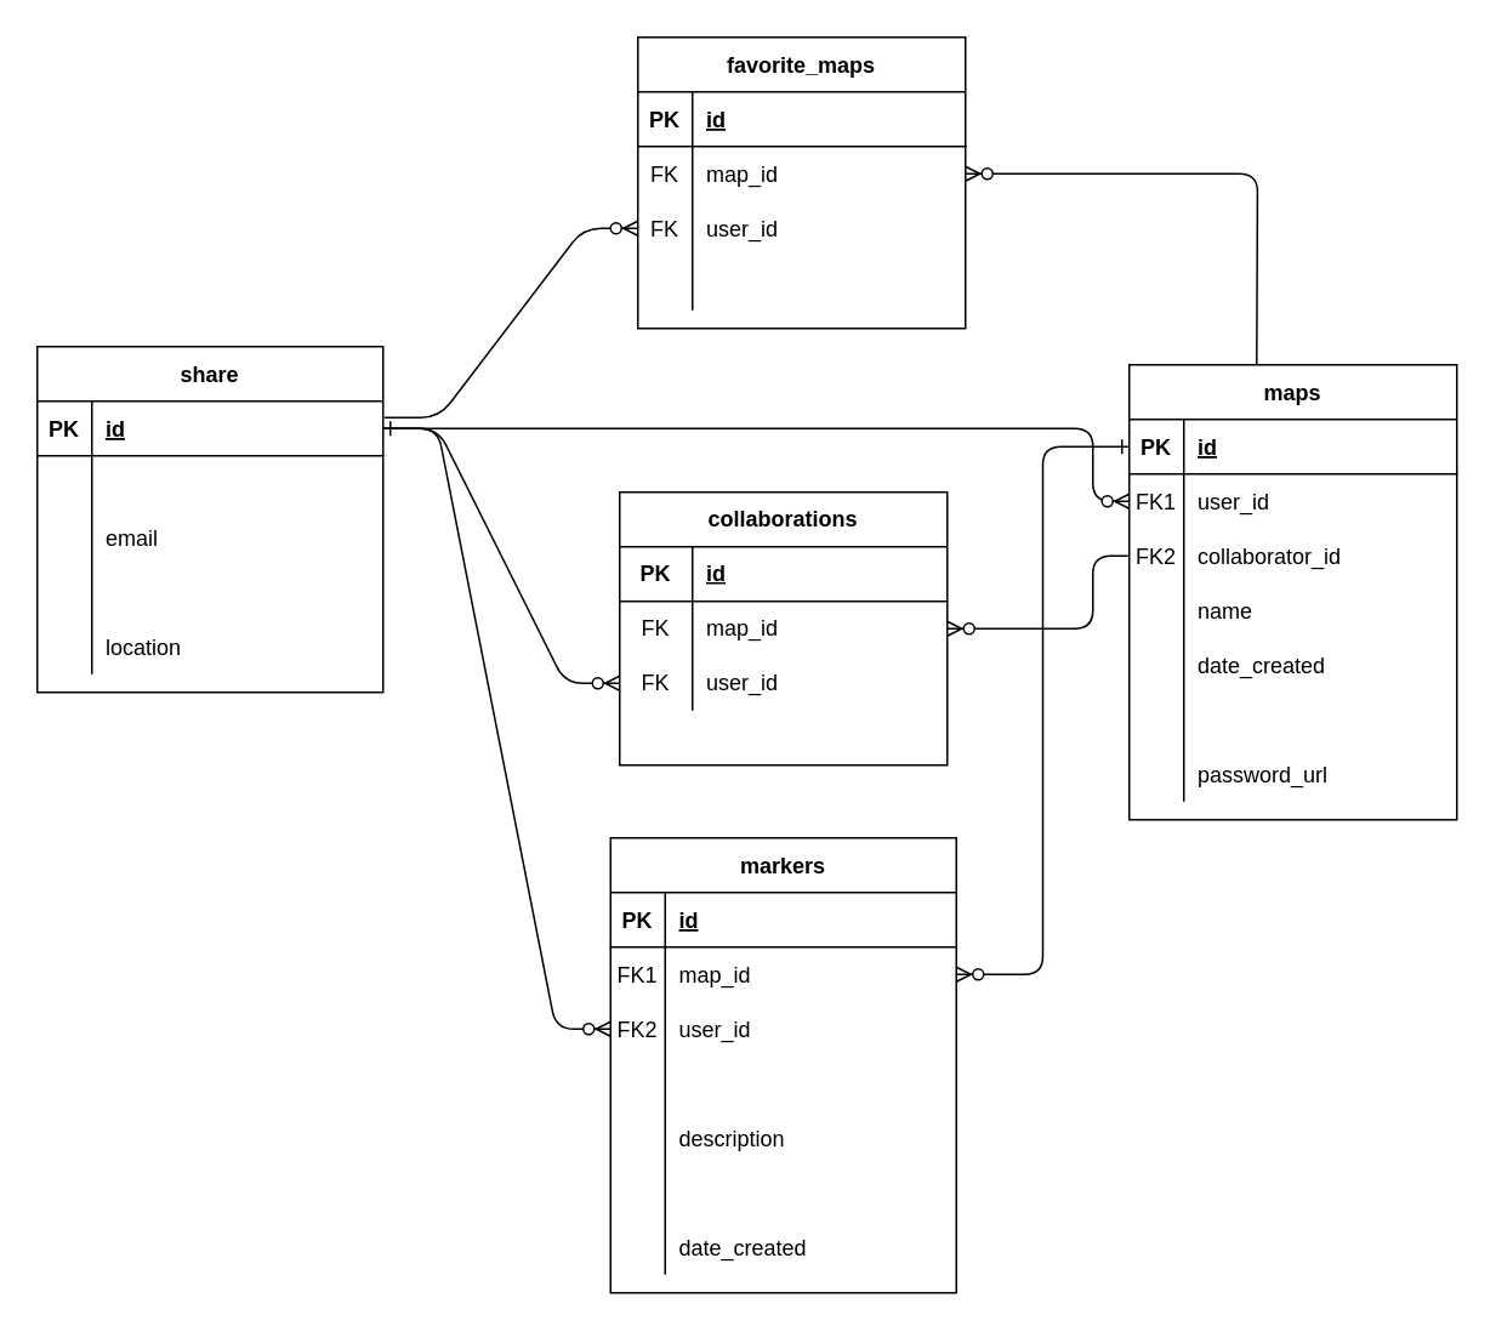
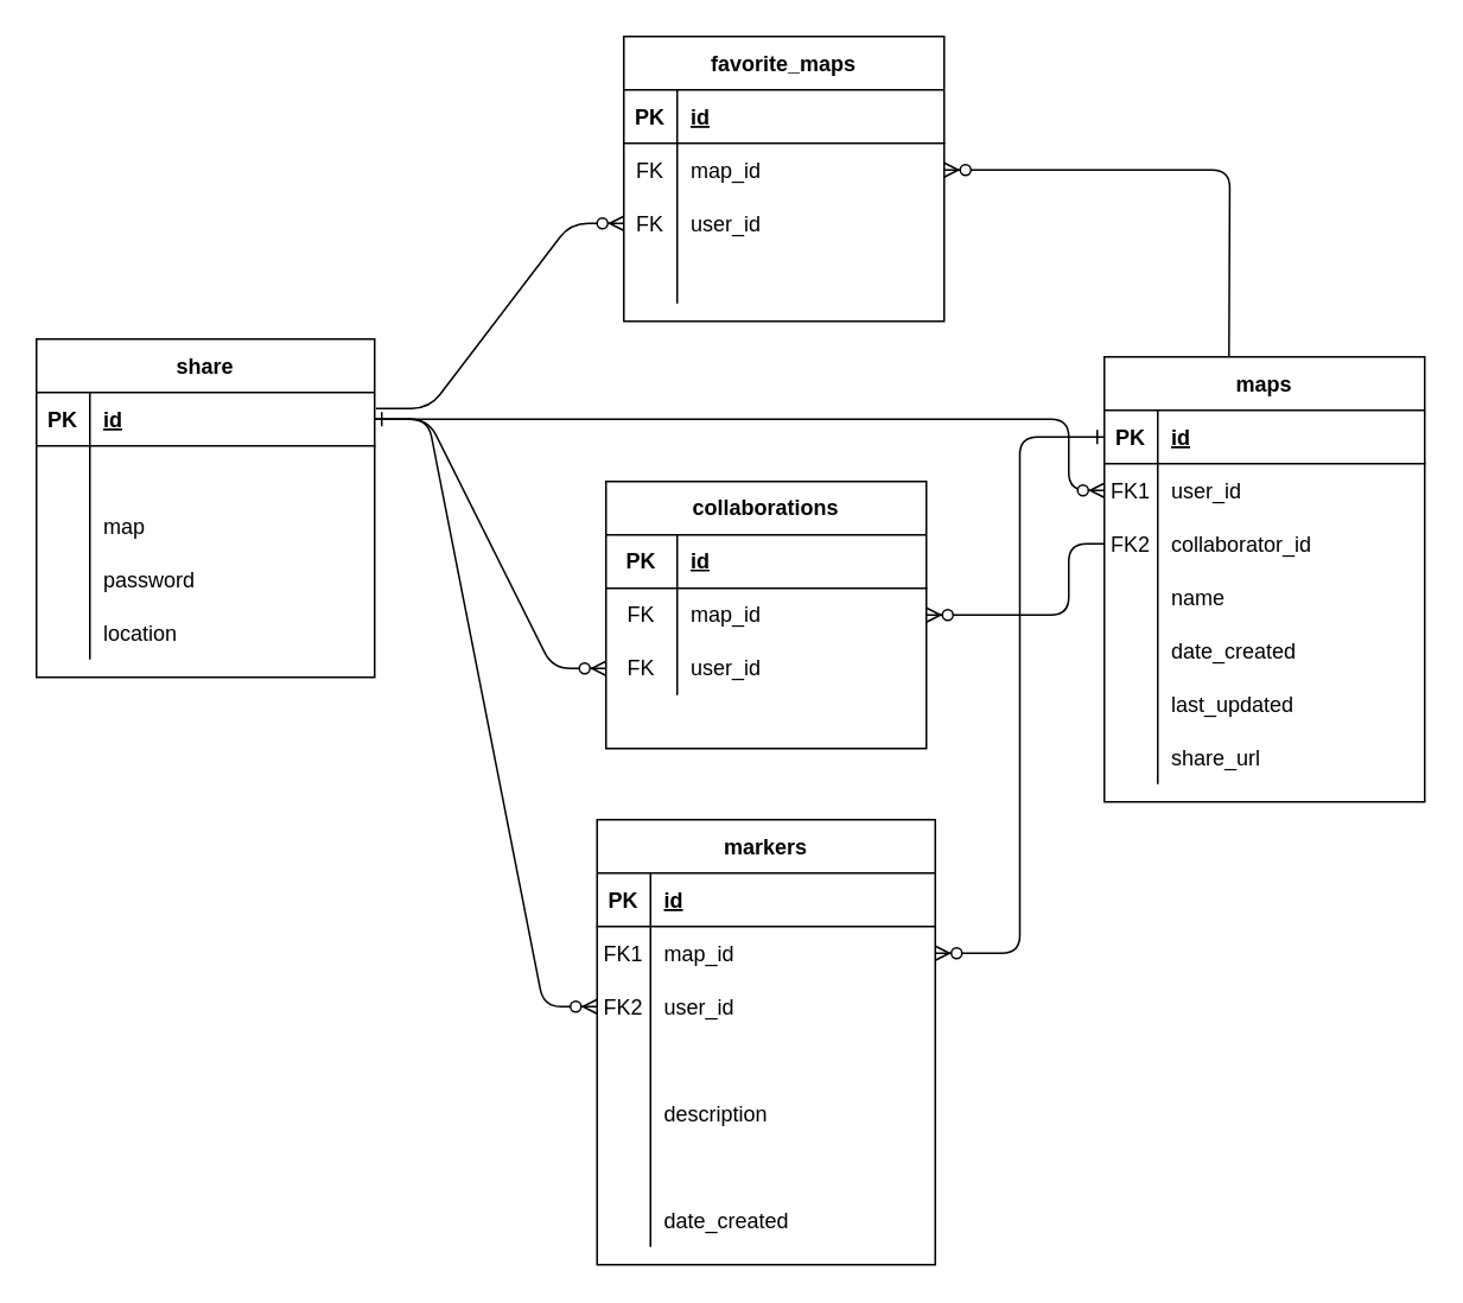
- <mxCell id="82" value="email" style="shape=partialRectangle;connectable=0;fillColor=none;top=0;left=0;bottom=0;right=0;align=left;spacingLeft=6;overflow=hidden;" vertex="1" parent="80"><mxGeometry x="30" width="160" height="30" as="geometry" /></mxCell>
+ <mxCell id="82" value="map" style="shape=partialRectangle;connectable=0;fillColor=none;top=0;left=0;bottom=0;right=0;align=left;spacingLeft=6;overflow=hidden;" vertex="1" parent="80"><mxGeometry x="30" width="160" height="30" as="geometry" /></mxCell>
+ <mxCell id="85" value="password" style="shape=partialRectangle;connectable=0;fillColor=none;top=0;left=0;bottom=0;right=0;align=left;spacingLeft=6;overflow=hidden;" vertex="1" parent="83"><mxGeometry x="30" width="160" height="30" as="geometry" /></mxCell>
+ <mxCell id="27" value="last_updated" style="shape=partialRectangle;connectable=0;fillColor=none;top=0;left=0;bottom=0;right=0;align=left;spacingLeft=6;overflow=hidden;" vertex="1" parent="25"><mxGeometry x="30" width="150" height="30" as="geometry" /></mxCell>
- <mxCell id="30" value="password_url" style="shape=partialRectangle;connectable=0;fillColor=none;top=0;left=0;bottom=0;right=0;align=left;spacingLeft=6;overflow=hidden;" vertex="1" parent="28"><mxGeometry x="30" width="150" height="30" as="geometry" /></mxCell>
+ <mxCell id="30" value="share_url" style="shape=partialRectangle;connectable=0;fillColor=none;top=0;left=0;bottom=0;right=0;align=left;spacingLeft=6;overflow=hidden;" vertex="1" parent="28"><mxGeometry x="30" width="150" height="30" as="geometry" /></mxCell>
